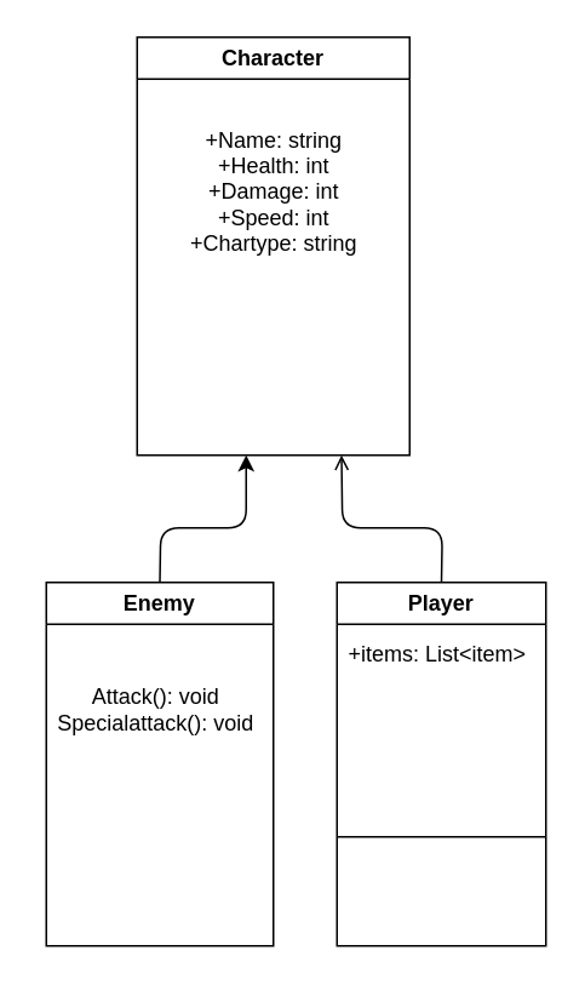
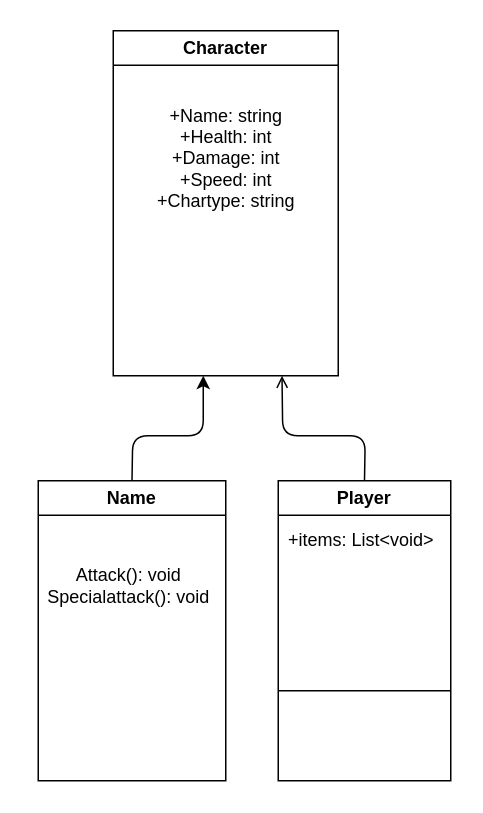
- <mxCell id="8" value="Enemy" style="swimlane;whiteSpace=wrap;html=1;" vertex="1" parent="1"><mxGeometry x="25" y="320" width="125" height="200" as="geometry" /></mxCell>
+ <mxCell id="8" value="Name" style="swimlane;whiteSpace=wrap;html=1;" vertex="1" parent="1"><mxGeometry x="25" y="320" width="125" height="200" as="geometry" /></mxCell>
- <mxCell id="5" value="+items: List&amp;lt;item&amp;gt;" style="text;html=1;align=center;verticalAlign=middle;resizable=0;points=[];autosize=1;strokeColor=none;fillColor=none;" vertex="1" parent="4"><mxGeometry x="-5" y="25" width="120" height="30" as="geometry" /></mxCell>
+ <mxCell id="5" value="+items: List&amp;lt;void&amp;gt;" style="text;html=1;align=center;verticalAlign=middle;resizable=0;points=[];autosize=1;strokeColor=none;fillColor=none;" vertex="1" parent="4"><mxGeometry x="-5" y="25" width="120" height="30" as="geometry" /></mxCell>
